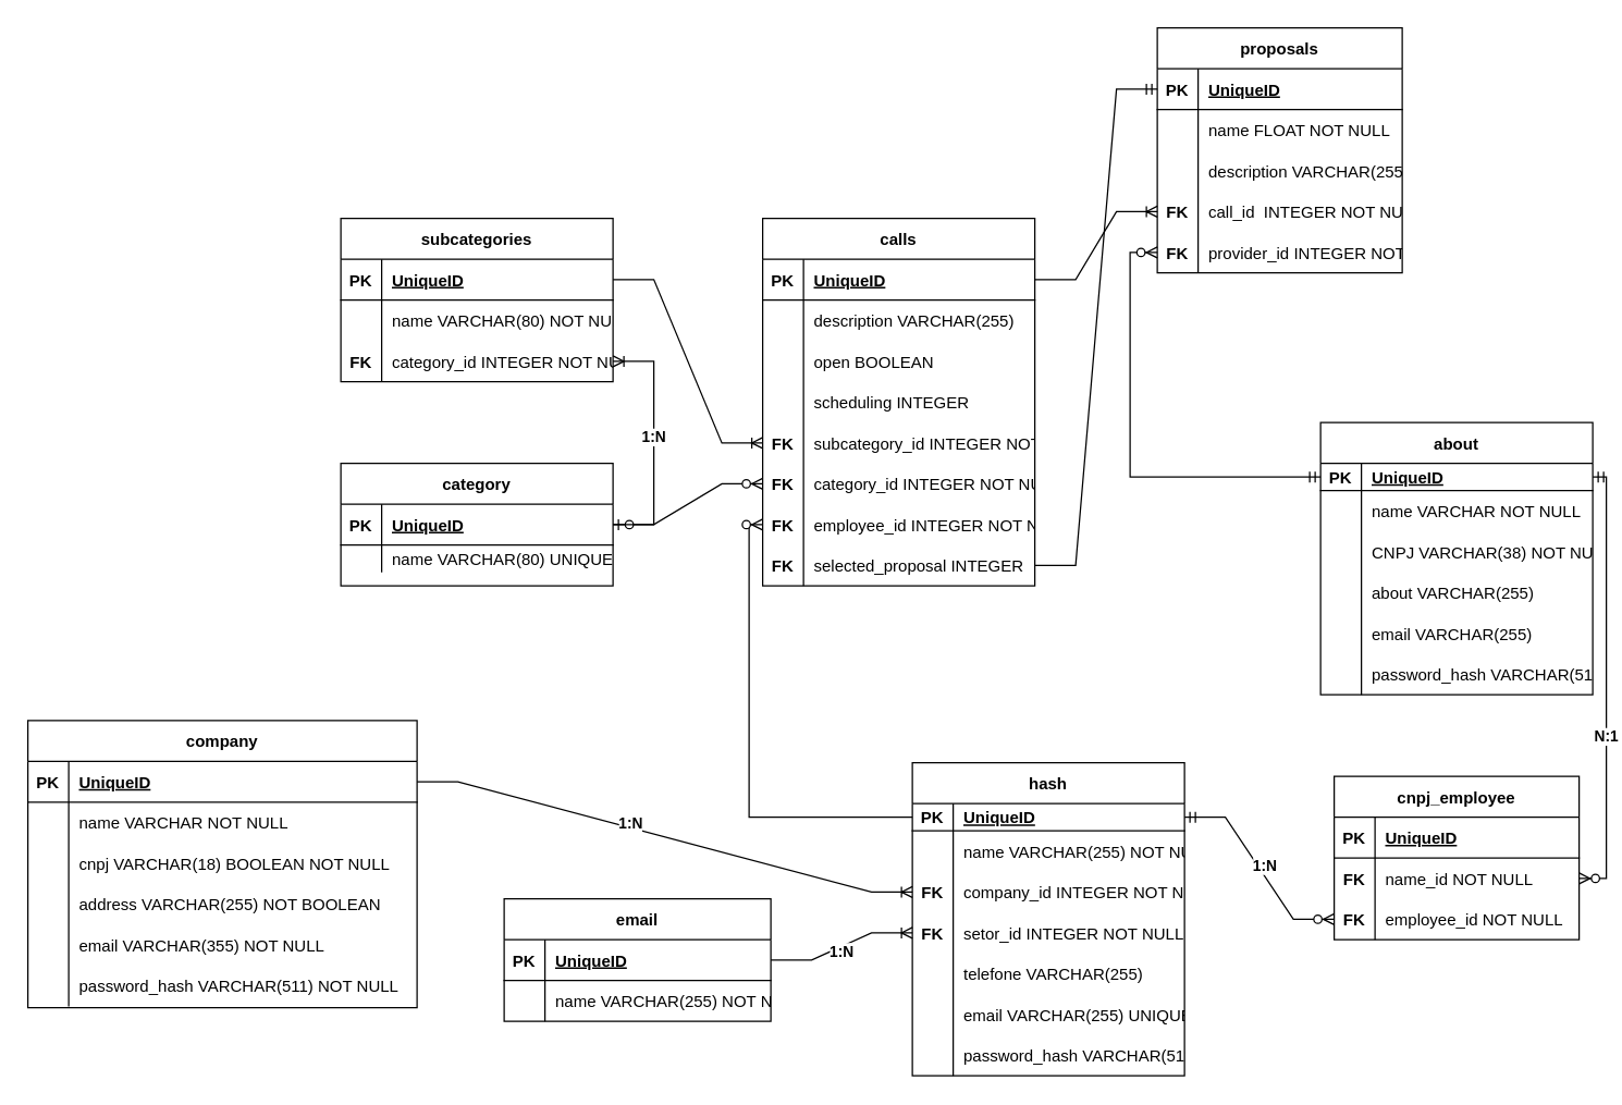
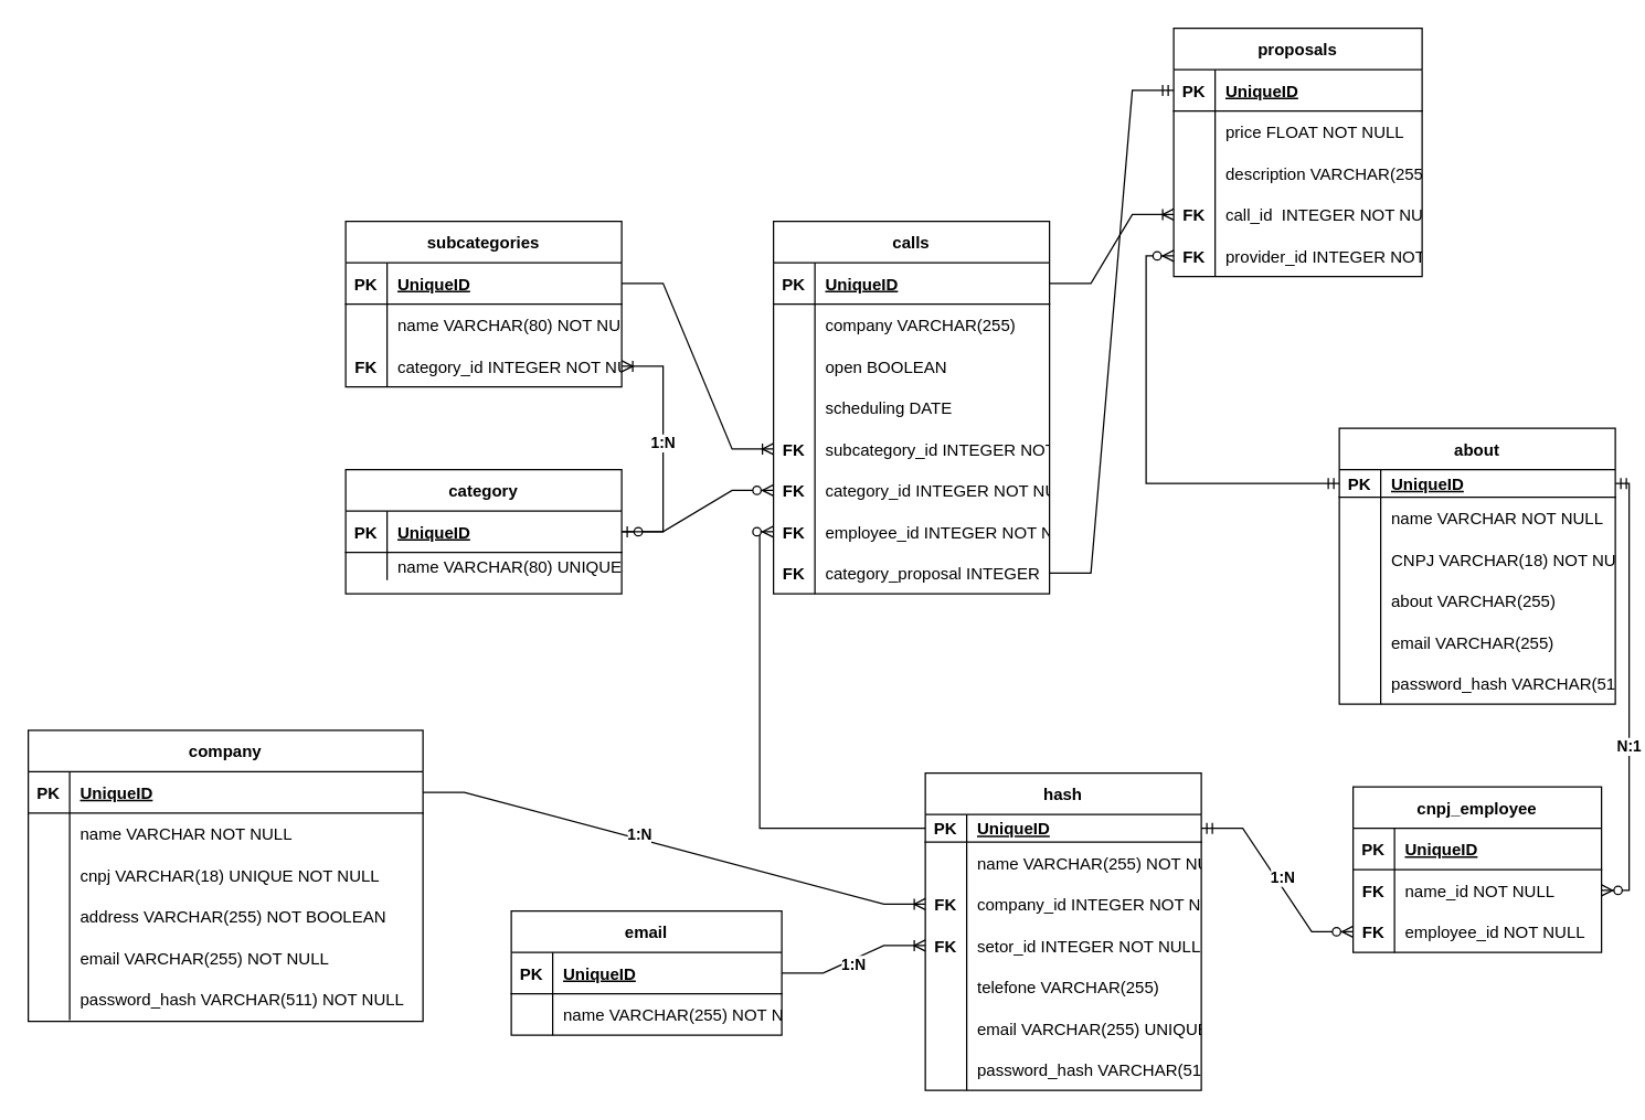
- <mxCell id="127" value="name FLOAT NOT NULL" style="shape=partialRectangle;connectable=0;fillColor=none;top=0;left=0;bottom=0;right=0;align=left;spacingLeft=6;overflow=hidden;" parent="125" vertex="1"><mxGeometry x="30" width="150" height="30" as="geometry"><mxRectangle width="150" height="30" as="alternateBounds" /></mxGeometry></mxCell>
+ <mxCell id="127" value="price FLOAT NOT NULL" style="shape=partialRectangle;connectable=0;fillColor=none;top=0;left=0;bottom=0;right=0;align=left;spacingLeft=6;overflow=hidden;" parent="125" vertex="1"><mxGeometry x="30" width="150" height="30" as="geometry"><mxRectangle width="150" height="30" as="alternateBounds" /></mxGeometry></mxCell>
- <mxCell id="8" value="description VARCHAR(255)" style="shape=partialRectangle;connectable=0;fillColor=none;top=0;left=0;bottom=0;right=0;align=left;spacingLeft=6;overflow=hidden;" parent="6" vertex="1"><mxGeometry x="30" width="170" height="30" as="geometry"><mxRectangle width="170" height="30" as="alternateBounds" /></mxGeometry></mxCell>
+ <mxCell id="8" value="company VARCHAR(255)" style="shape=partialRectangle;connectable=0;fillColor=none;top=0;left=0;bottom=0;right=0;align=left;spacingLeft=6;overflow=hidden;" parent="6" vertex="1"><mxGeometry x="30" width="170" height="30" as="geometry"><mxRectangle width="170" height="30" as="alternateBounds" /></mxGeometry></mxCell>
- <mxCell id="14" value="scheduling INTEGER" style="shape=partialRectangle;connectable=0;fillColor=none;top=0;left=0;bottom=0;right=0;align=left;spacingLeft=6;overflow=hidden;" parent="12" vertex="1"><mxGeometry x="30" width="170" height="30" as="geometry"><mxRectangle width="170" height="30" as="alternateBounds" /></mxGeometry></mxCell>
+ <mxCell id="14" value="scheduling DATE" style="shape=partialRectangle;connectable=0;fillColor=none;top=0;left=0;bottom=0;right=0;align=left;spacingLeft=6;overflow=hidden;" parent="12" vertex="1"><mxGeometry x="30" width="170" height="30" as="geometry"><mxRectangle width="170" height="30" as="alternateBounds" /></mxGeometry></mxCell>
- <mxCell id="65" value="CNPJ VARCHAR(38) NOT NULL UNIQUE" style="shape=partialRectangle;connectable=0;fillColor=none;top=0;left=0;bottom=0;right=0;align=left;spacingLeft=6;overflow=hidden;" parent="63" vertex="1"><mxGeometry x="30" width="170" height="30" as="geometry"><mxRectangle width="170" height="30" as="alternateBounds" /></mxGeometry></mxCell>
+ <mxCell id="65" value="CNPJ VARCHAR(18) NOT NULL UNIQUE" style="shape=partialRectangle;connectable=0;fillColor=none;top=0;left=0;bottom=0;right=0;align=left;spacingLeft=6;overflow=hidden;" parent="63" vertex="1"><mxGeometry x="30" width="170" height="30" as="geometry"><mxRectangle width="170" height="30" as="alternateBounds" /></mxGeometry></mxCell>
- <mxCell id="26" value="selected_proposal INTEGER" style="shape=partialRectangle;connectable=0;fillColor=none;top=0;left=0;bottom=0;right=0;align=left;spacingLeft=6;overflow=hidden;" parent="24" vertex="1"><mxGeometry x="30" width="170" height="30" as="geometry"><mxRectangle width="170" height="30" as="alternateBounds" /></mxGeometry></mxCell>
+ <mxCell id="26" value="category_proposal INTEGER" style="shape=partialRectangle;connectable=0;fillColor=none;top=0;left=0;bottom=0;right=0;align=left;spacingLeft=6;overflow=hidden;" parent="24" vertex="1"><mxGeometry x="30" width="170" height="30" as="geometry"><mxRectangle width="170" height="30" as="alternateBounds" /></mxGeometry></mxCell>
- <mxCell id="101" value="cnpj VARCHAR(18) BOOLEAN NOT NULL" style="shape=partialRectangle;connectable=0;fillColor=none;top=0;left=0;bottom=0;right=0;align=left;spacingLeft=6;overflow=hidden;" parent="99" vertex="1"><mxGeometry x="30" width="256" height="30" as="geometry"><mxRectangle width="256" height="30" as="alternateBounds" /></mxGeometry></mxCell>
+ <mxCell id="101" value="cnpj VARCHAR(18) UNIQUE NOT NULL" style="shape=partialRectangle;connectable=0;fillColor=none;top=0;left=0;bottom=0;right=0;align=left;spacingLeft=6;overflow=hidden;" parent="99" vertex="1"><mxGeometry x="30" width="256" height="30" as="geometry"><mxRectangle width="256" height="30" as="alternateBounds" /></mxGeometry></mxCell>
- <mxCell id="107" value="email VARCHAR(355) NOT NULL" style="shape=partialRectangle;connectable=0;fillColor=none;top=0;left=0;bottom=0;right=0;align=left;spacingLeft=6;overflow=hidden;" parent="105" vertex="1"><mxGeometry x="30" width="256" height="30" as="geometry"><mxRectangle width="256" height="30" as="alternateBounds" /></mxGeometry></mxCell>
+ <mxCell id="107" value="email VARCHAR(255) NOT NULL" style="shape=partialRectangle;connectable=0;fillColor=none;top=0;left=0;bottom=0;right=0;align=left;spacingLeft=6;overflow=hidden;" parent="105" vertex="1"><mxGeometry x="30" width="256" height="30" as="geometry"><mxRectangle width="256" height="30" as="alternateBounds" /></mxGeometry></mxCell>
